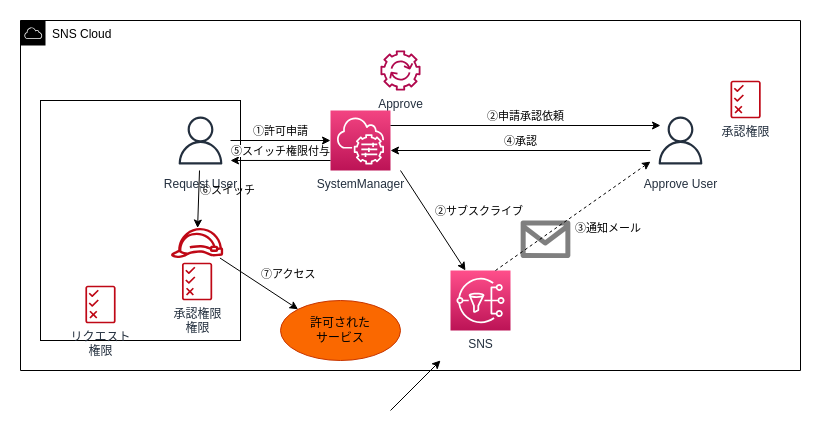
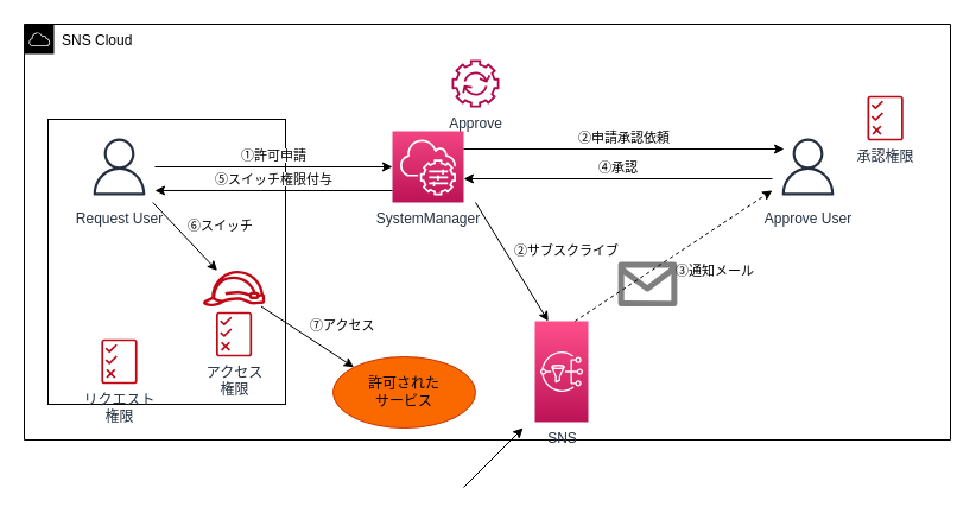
- <mxCell id="4" value="Request User" style="sketch=0;outlineConnect=0;fontColor=#232F3E;gradientColor=none;strokeColor=#232F3E;fillColor=#ffffff;dashed=0;verticalLabelPosition=bottom;verticalAlign=top;align=center;html=1;fontSize=12;fontStyle=0;aspect=fixed;shape=mxgraph.aws4.resourceIcon;resIcon=mxgraph.aws4.user;" parent="1" vertex="1"><mxGeometry x="170" y="110" width="60" height="60" as="geometry" /></mxCell>
+ <mxCell id="4" value="Request User" style="sketch=0;outlineConnect=0;fontColor=#232F3E;gradientColor=none;strokeColor=#232F3E;fillColor=#ffffff;dashed=0;verticalLabelPosition=bottom;verticalAlign=top;align=center;html=1;fontSize=12;fontStyle=0;aspect=fixed;shape=mxgraph.aws4.resourceIcon;resIcon=mxgraph.aws4.user;" parent="1" vertex="1"><mxGeometry x="70" y="110" width="60" height="60" as="geometry" /></mxCell>
- <mxCell id="6" value="SNS" style="sketch=0;points=[[0,0,0],[0.25,0,0],[0.5,0,0],[0.75,0,0],[1,0,0],[0,1,0],[0.25,1,0],[0.5,1,0],[0.75,1,0],[1,1,0],[0,0.25,0],[0,0.5,0],[0,0.75,0],[1,0.25,0],[1,0.5,0],[1,0.75,0]];outlineConnect=0;fontColor=#232F3E;gradientColor=#FF4F8B;gradientDirection=north;fillColor=#BC1356;strokeColor=#ffffff;dashed=0;verticalLabelPosition=bottom;verticalAlign=top;align=center;html=1;fontSize=12;fontStyle=0;aspect=fixed;shape=mxgraph.aws4.resourceIcon;resIcon=mxgraph.aws4.sns;" parent="1" vertex="1"><mxGeometry x="450" y="270" width="60" height="60" as="geometry" /></mxCell>
+ <mxCell id="6" value="SNS" style="sketch=0;points=[[0,0,0],[0.25,0,0],[0.5,0,0],[0.75,0,0],[1,0,0],[0,1,0],[0.25,1,0],[0.5,1,0],[0.75,1,0],[1,1,0],[0,0.25,0],[0,0.5,0],[0,0.75,0],[1,0.25,0],[1,0.5,0],[1,0.75,0]];outlineConnect=0;fontColor=#232F3E;gradientColor=#FF4F8B;gradientDirection=north;fillColor=#BC1356;strokeColor=#ffffff;dashed=0;verticalLabelPosition=bottom;verticalAlign=top;align=center;html=1;fontSize=12;fontStyle=0;aspect=fixed;shape=mxgraph.aws4.resourceIcon;resIcon=mxgraph.aws4.sns;" parent="1" vertex="1"><mxGeometry x="450" y="270" width="45" height="85" as="geometry" /></mxCell>
- <mxCell id="18" value="承認権限&lt;br&gt;権限" style="sketch=0;outlineConnect=0;fontColor=#232F3E;gradientColor=none;fillColor=#BF0816;strokeColor=none;dashed=0;verticalLabelPosition=bottom;verticalAlign=top;align=center;html=1;fontSize=12;fontStyle=0;aspect=fixed;pointerEvents=1;shape=mxgraph.aws4.permissions;" parent="1" vertex="1"><mxGeometry x="181.48" y="262" width="30.21" height="38" as="geometry" /></mxCell>
+ <mxCell id="18" value="アクセス&lt;br&gt;権限" style="sketch=0;outlineConnect=0;fontColor=#232F3E;gradientColor=none;fillColor=#BF0816;strokeColor=none;dashed=0;verticalLabelPosition=bottom;verticalAlign=top;align=center;html=1;fontSize=12;fontStyle=0;aspect=fixed;pointerEvents=1;shape=mxgraph.aws4.permissions;" parent="1" vertex="1"><mxGeometry x="181.48" y="262" width="30.21" height="38" as="geometry" /></mxCell>
